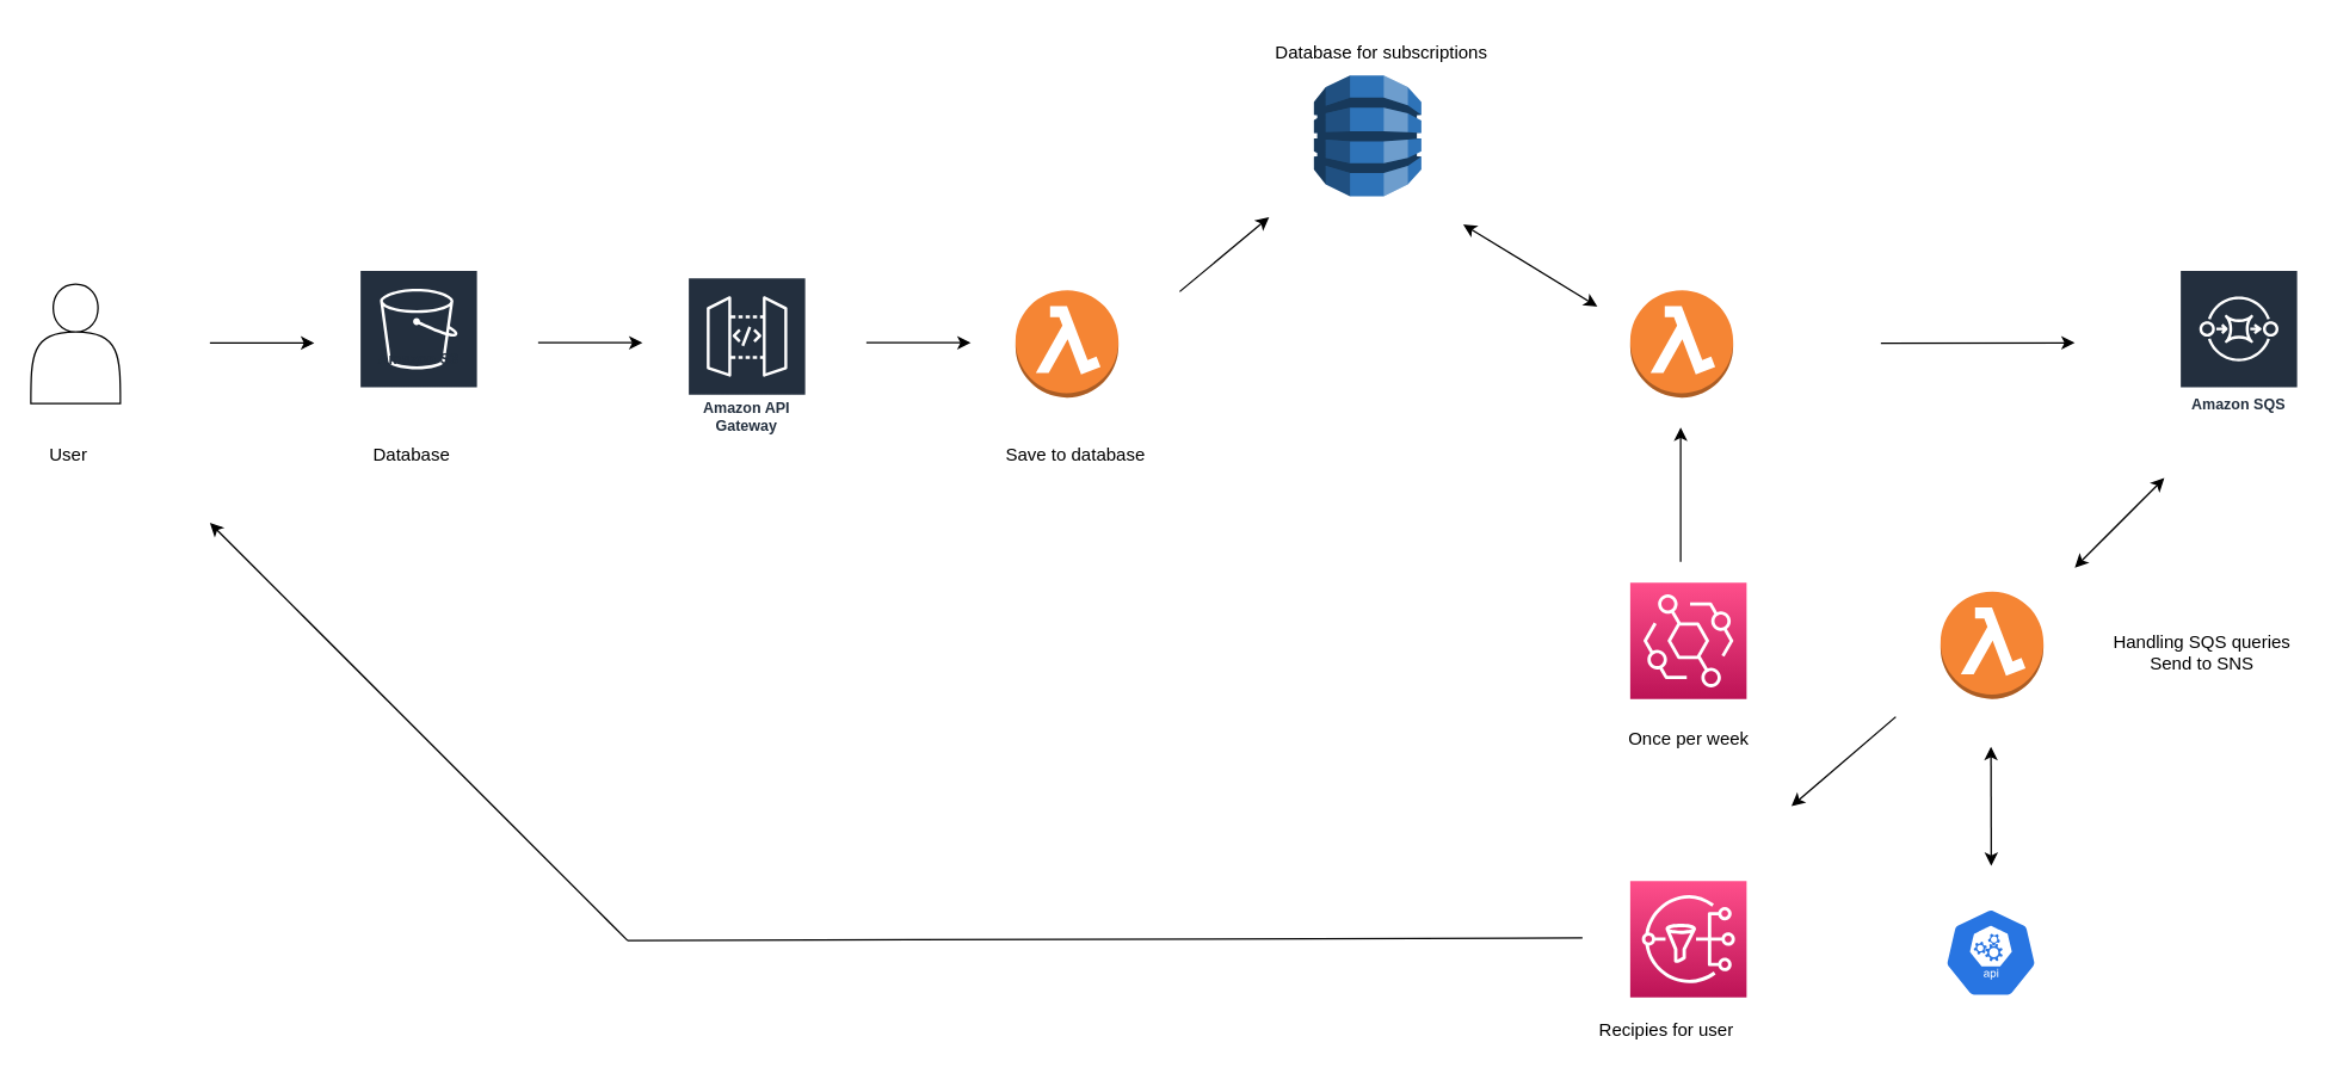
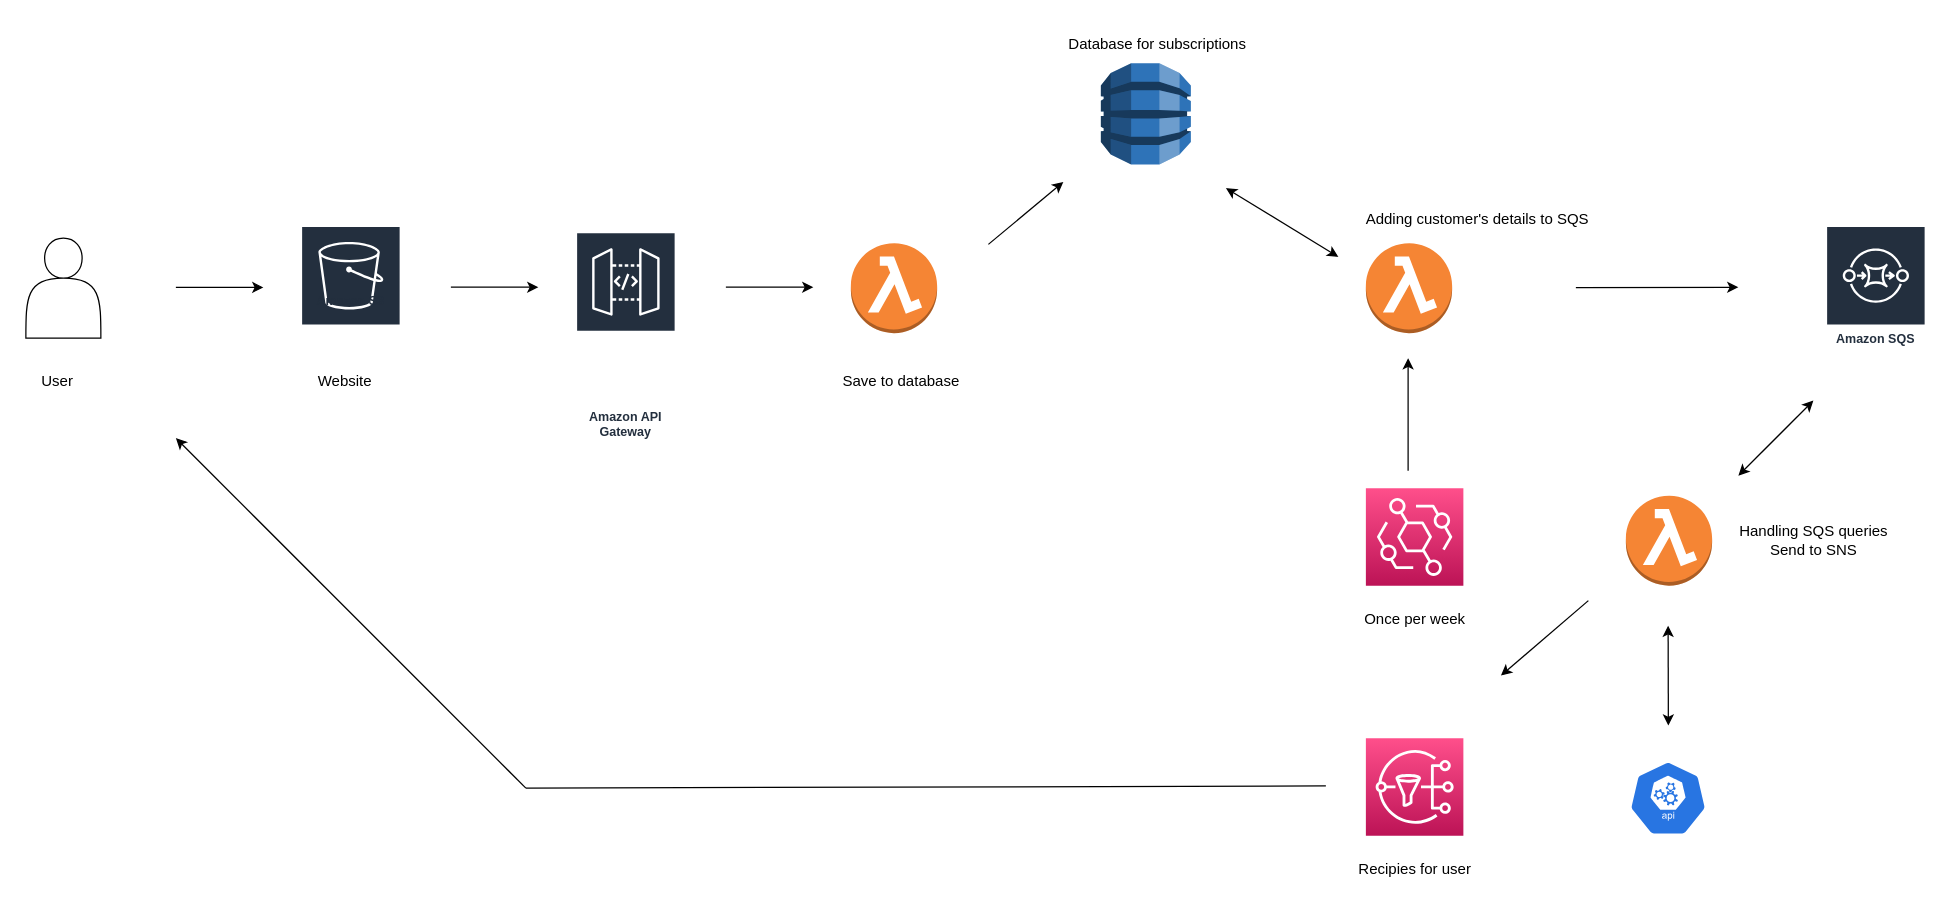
+ <mxCell id="20" value="Adding customer's details to SQS" style="text;html=1;align=center;verticalAlign=middle;resizable=0;points=[];autosize=1;strokeColor=none;fillColor=none;" vertex="1" parent="1"><mxGeometry x="1081" y="160" width="200" height="30" as="geometry" /></mxCell>
- <mxCell id="4" value="Amazon API Gateway" style="sketch=0;outlineConnect=0;fontColor=#232F3E;gradientColor=none;strokeColor=#ffffff;fillColor=#232F3E;dashed=0;verticalLabelPosition=middle;verticalAlign=bottom;align=center;html=1;whiteSpace=wrap;fontSize=10;fontStyle=1;spacing=3;shape=mxgraph.aws4.productIcon;prIcon=mxgraph.aws4.api_gateway;" vertex="1" parent="1"><mxGeometry x="460" y="185" width="80" height="110" as="geometry" /></mxCell>
+ <mxCell id="4" value="Amazon API Gateway" style="sketch=0;outlineConnect=0;fontColor=#232F3E;gradientColor=none;strokeColor=#ffffff;fillColor=#232F3E;dashed=0;verticalLabelPosition=middle;verticalAlign=bottom;align=center;html=1;whiteSpace=wrap;fontSize=10;fontStyle=1;spacing=3;shape=mxgraph.aws4.productIcon;prIcon=mxgraph.aws4.api_gateway;" vertex="1" parent="1"><mxGeometry x="460" y="185" width="80" height="170" as="geometry" /></mxCell>
- <mxCell id="29" value="Database" style="text;html=1;align=center;verticalAlign=middle;resizable=0;points=[];autosize=1;strokeColor=none;fillColor=none;" vertex="1" parent="1"><mxGeometry x="240" y="290" width="70" height="30" as="geometry" /></mxCell>
+ <mxCell id="29" value="Website" style="text;html=1;align=center;verticalAlign=middle;resizable=0;points=[];autosize=1;strokeColor=none;fillColor=none;" vertex="1" parent="1"><mxGeometry x="240" y="290" width="70" height="30" as="geometry" /></mxCell>
- <mxCell id="28" value="Handling SQS queries&lt;br&gt;Send to SNS" style="text;html=1;align=center;verticalAlign=middle;resizable=0;points=[];autosize=1;strokeColor=none;fillColor=none;" vertex="1" parent="1"><mxGeometry x="1405" y="417" width="140" height="40" as="geometry" /></mxCell>
+ <mxCell id="28" value="Handling SQS queries&lt;br&gt;Send to SNS" style="text;html=1;align=center;verticalAlign=middle;resizable=0;points=[];autosize=1;strokeColor=none;fillColor=none;" vertex="1" parent="1"><mxGeometry x="1380" y="412" width="140" height="40" as="geometry" /></mxCell>
- <mxCell id="31" value="Recipies for user" style="text;html=1;align=center;verticalAlign=middle;resizable=0;points=[];autosize=1;strokeColor=none;fillColor=none;" vertex="1" parent="1"><mxGeometry x="1061" y="675" width="110" height="30" as="geometry" /></mxCell>
+ <mxCell id="31" value="Recipies for user" style="text;html=1;align=center;verticalAlign=middle;resizable=0;points=[];autosize=1;strokeColor=none;fillColor=none;" vertex="1" parent="1"><mxGeometry x="1076" y="680" width="110" height="30" as="geometry" /></mxCell>
